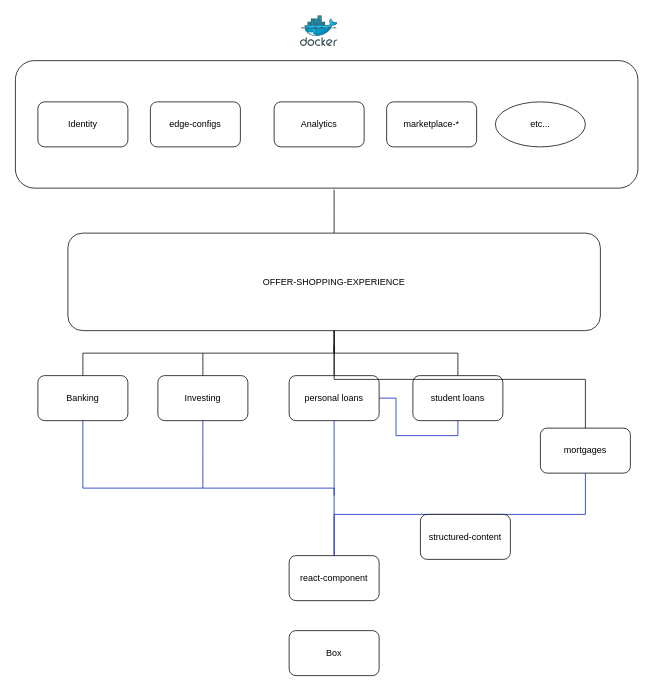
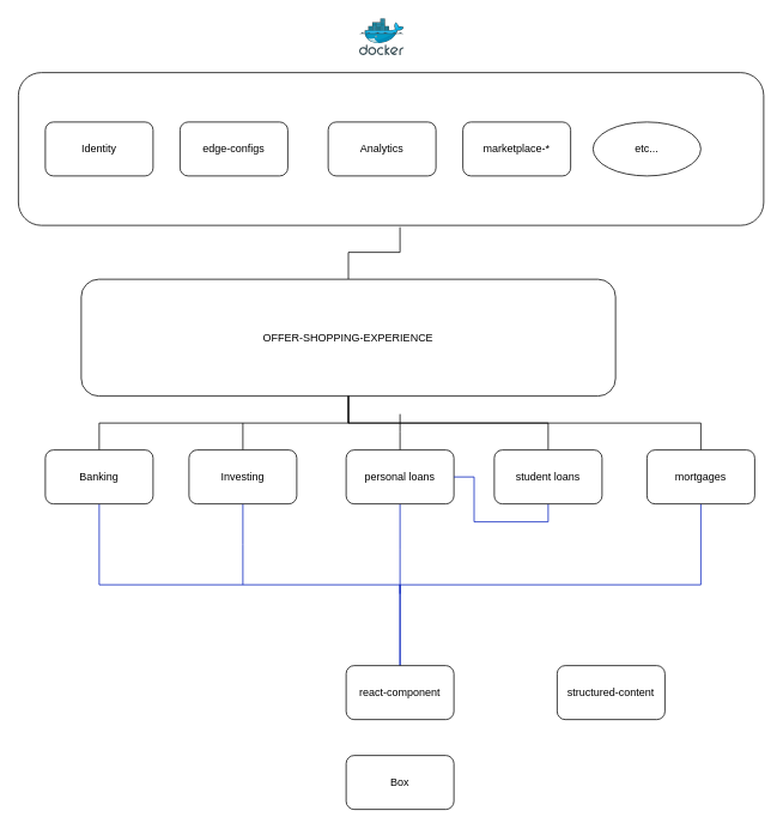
- <mxCell id="4" value="OFFER-SHOPPING-EXPERIENCE" style="rounded=1;whiteSpace=wrap;html=1;" vertex="1" parent="1"><mxGeometry x="90" y="310" width="710" height="130" as="geometry" /></mxCell>
+ <mxCell id="4" value="OFFER-SHOPPING-EXPERIENCE" style="rounded=1;whiteSpace=wrap;html=1;" vertex="1" parent="1"><mxGeometry x="90" y="310" width="595" height="130" as="geometry" /></mxCell>
- <mxCell id="19" value="mortgages" style="rounded=1;whiteSpace=wrap;html=1;" vertex="1" parent="1"><mxGeometry x="720" y="570" width="120" height="60" as="geometry" /></mxCell>
+ <mxCell id="19" value="mortgages" style="rounded=1;whiteSpace=wrap;html=1;" vertex="1" parent="1"><mxGeometry x="720" y="500" width="120" height="60" as="geometry" /></mxCell>
- <mxCell id="27" value="structured-content" style="rounded=1;whiteSpace=wrap;html=1;" vertex="1" parent="1"><mxGeometry x="560" y="685" width="120" height="60" as="geometry" /></mxCell>
+ <mxCell id="27" value="structured-content" style="rounded=1;whiteSpace=wrap;html=1;" vertex="1" parent="1"><mxGeometry x="620" y="740" width="120" height="60" as="geometry" /></mxCell>
